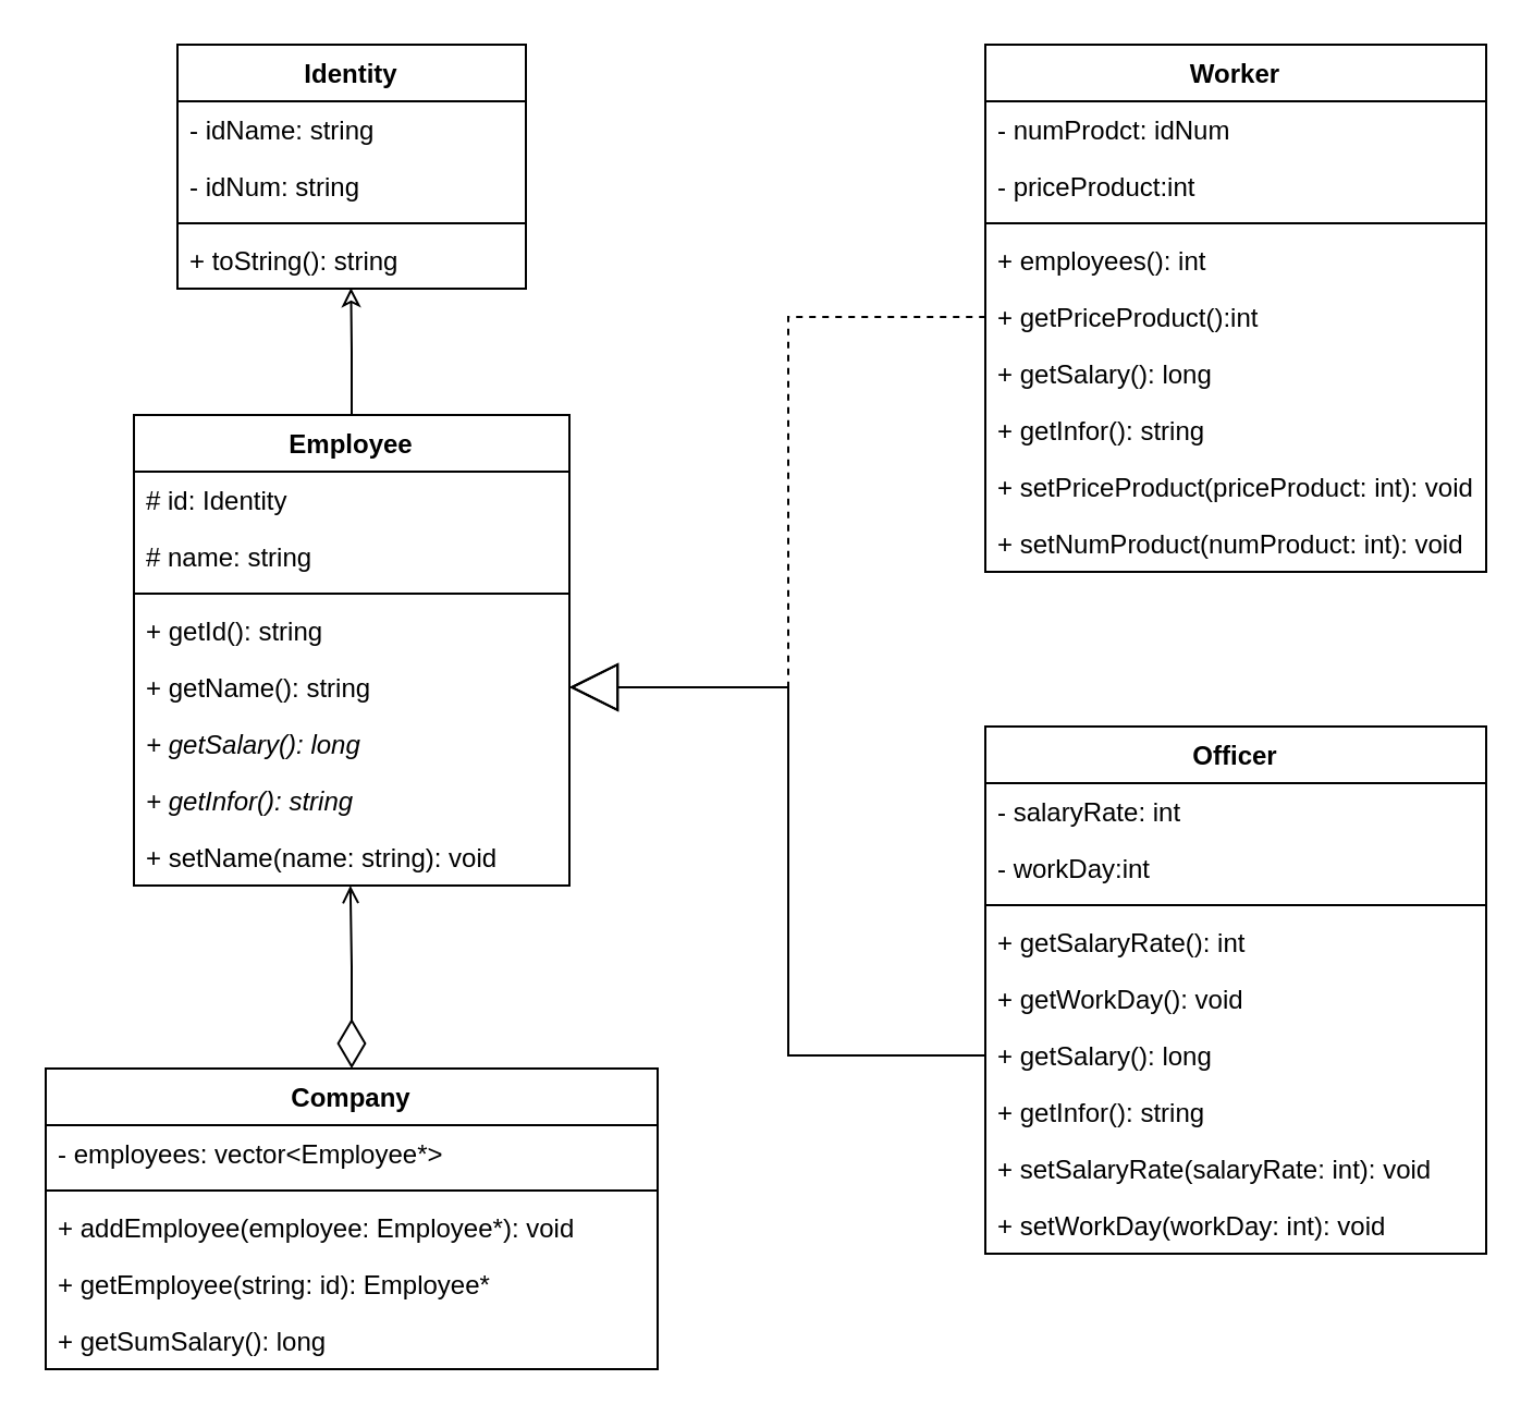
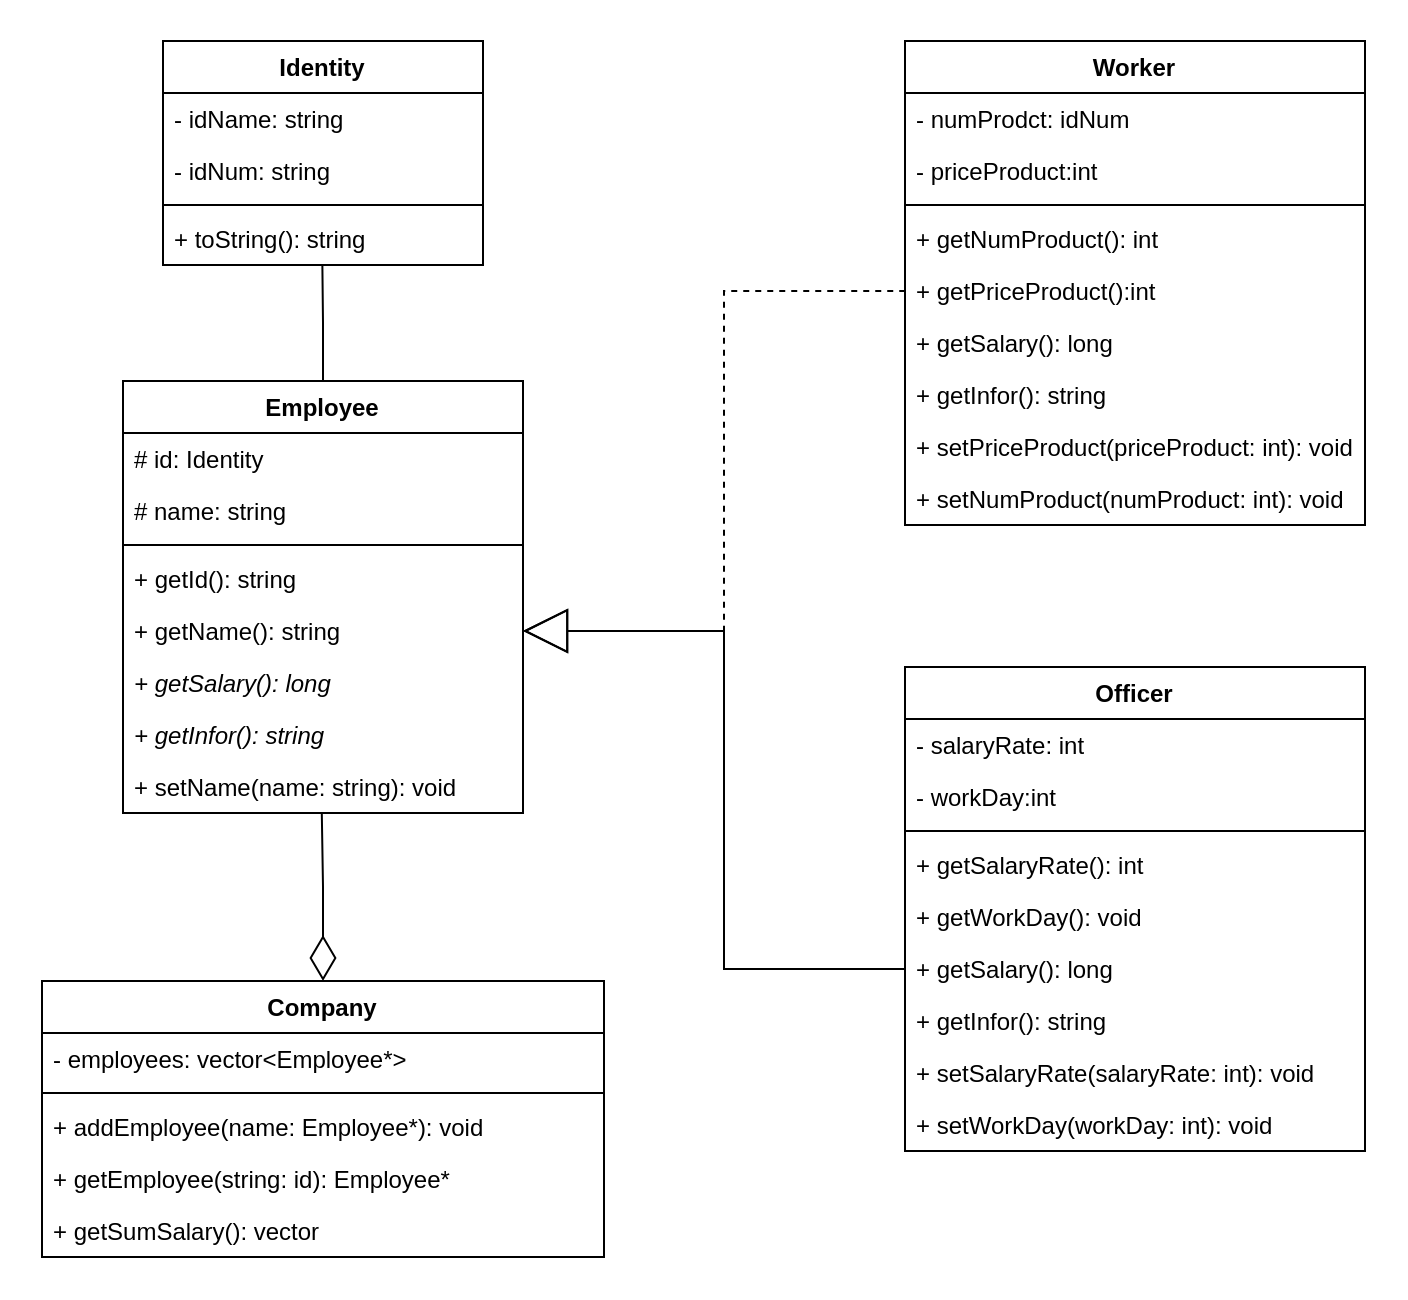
- <mxCell id="21" value="+ employees(): int" style="text;strokeColor=none;fillColor=none;align=left;verticalAlign=top;spacingLeft=4;spacingRight=4;overflow=hidden;rotatable=0;points=[[0,0.5],[1,0.5]];portConstraint=eastwest;rounded=0;" parent="17" vertex="1"><mxGeometry y="86" width="230" height="26" as="geometry" /></mxCell>
+ <mxCell id="21" value="+ getNumProduct(): int" style="text;strokeColor=none;fillColor=none;align=left;verticalAlign=top;spacingLeft=4;spacingRight=4;overflow=hidden;rotatable=0;points=[[0,0.5],[1,0.5]];portConstraint=eastwest;rounded=0;" parent="17" vertex="1"><mxGeometry y="86" width="230" height="26" as="geometry" /></mxCell>
- <mxCell id="7" style="edgeStyle=orthogonalEdgeStyle;rounded=0;orthogonalLoop=1;jettySize=auto;html=1;exitX=0.5;exitY=0;exitDx=0;exitDy=0;entryX=0.498;entryY=0.985;entryDx=0;entryDy=0;entryPerimeter=0;startArrow=none;startFill=0;endArrow=classic;endFill=0;startSize=20;" parent="1" source="8" target="6" edge="1"><mxGeometry relative="1" as="geometry" /></mxCell>
+ <mxCell id="7" style="edgeStyle=orthogonalEdgeStyle;rounded=0;orthogonalLoop=1;jettySize=auto;html=1;exitX=0.5;exitY=0;exitDx=0;exitDy=0;entryX=0.498;entryY=0.985;entryDx=0;entryDy=0;entryPerimeter=0;startArrow=none;startFill=0;endArrow=none;endFill=0;startSize=20;" parent="1" source="8" target="6" edge="1"><mxGeometry relative="1" as="geometry" /></mxCell>
- <mxCell id="39" style="edgeStyle=orthogonalEdgeStyle;rounded=0;orthogonalLoop=1;jettySize=auto;html=1;entryX=0.497;entryY=1;entryDx=0;entryDy=0;entryPerimeter=0;startArrow=diamondThin;startFill=0;endArrow=open;endFill=0;startSize=20;endSize=6;" parent="1" source="40" target="16" edge="1"><mxGeometry relative="1" as="geometry" /></mxCell>
+ <mxCell id="39" style="edgeStyle=orthogonalEdgeStyle;rounded=0;orthogonalLoop=1;jettySize=auto;html=1;entryX=0.497;entryY=1;entryDx=0;entryDy=0;entryPerimeter=0;startArrow=diamondThin;startFill=0;endArrow=none;endFill=0;startSize=20;endSize=6;" parent="1" source="40" target="16" edge="1"><mxGeometry relative="1" as="geometry" /></mxCell>
- <mxCell id="43" value="+ addEmployee(employee: Employee*): void" style="text;strokeColor=none;fillColor=none;align=left;verticalAlign=top;spacingLeft=4;spacingRight=4;overflow=hidden;rotatable=0;points=[[0,0.5],[1,0.5]];portConstraint=eastwest;rounded=0;" parent="40" vertex="1"><mxGeometry y="60" width="281" height="26" as="geometry" /></mxCell>
+ <mxCell id="43" value="+ addEmployee(name: Employee*): void" style="text;strokeColor=none;fillColor=none;align=left;verticalAlign=top;spacingLeft=4;spacingRight=4;overflow=hidden;rotatable=0;points=[[0,0.5],[1,0.5]];portConstraint=eastwest;rounded=0;" parent="40" vertex="1"><mxGeometry y="60" width="281" height="26" as="geometry" /></mxCell>
- <mxCell id="45" value="+ getSumSalary(): long" style="text;strokeColor=none;fillColor=none;align=left;verticalAlign=top;spacingLeft=4;spacingRight=4;overflow=hidden;rotatable=0;points=[[0,0.5],[1,0.5]];portConstraint=eastwest;rounded=0;" parent="40" vertex="1"><mxGeometry y="112" width="281" height="26" as="geometry" /></mxCell>
+ <mxCell id="45" value="+ getSumSalary(): vector" style="text;strokeColor=none;fillColor=none;align=left;verticalAlign=top;spacingLeft=4;spacingRight=4;overflow=hidden;rotatable=0;points=[[0,0.5],[1,0.5]];portConstraint=eastwest;rounded=0;" parent="40" vertex="1"><mxGeometry y="112" width="281" height="26" as="geometry" /></mxCell>
